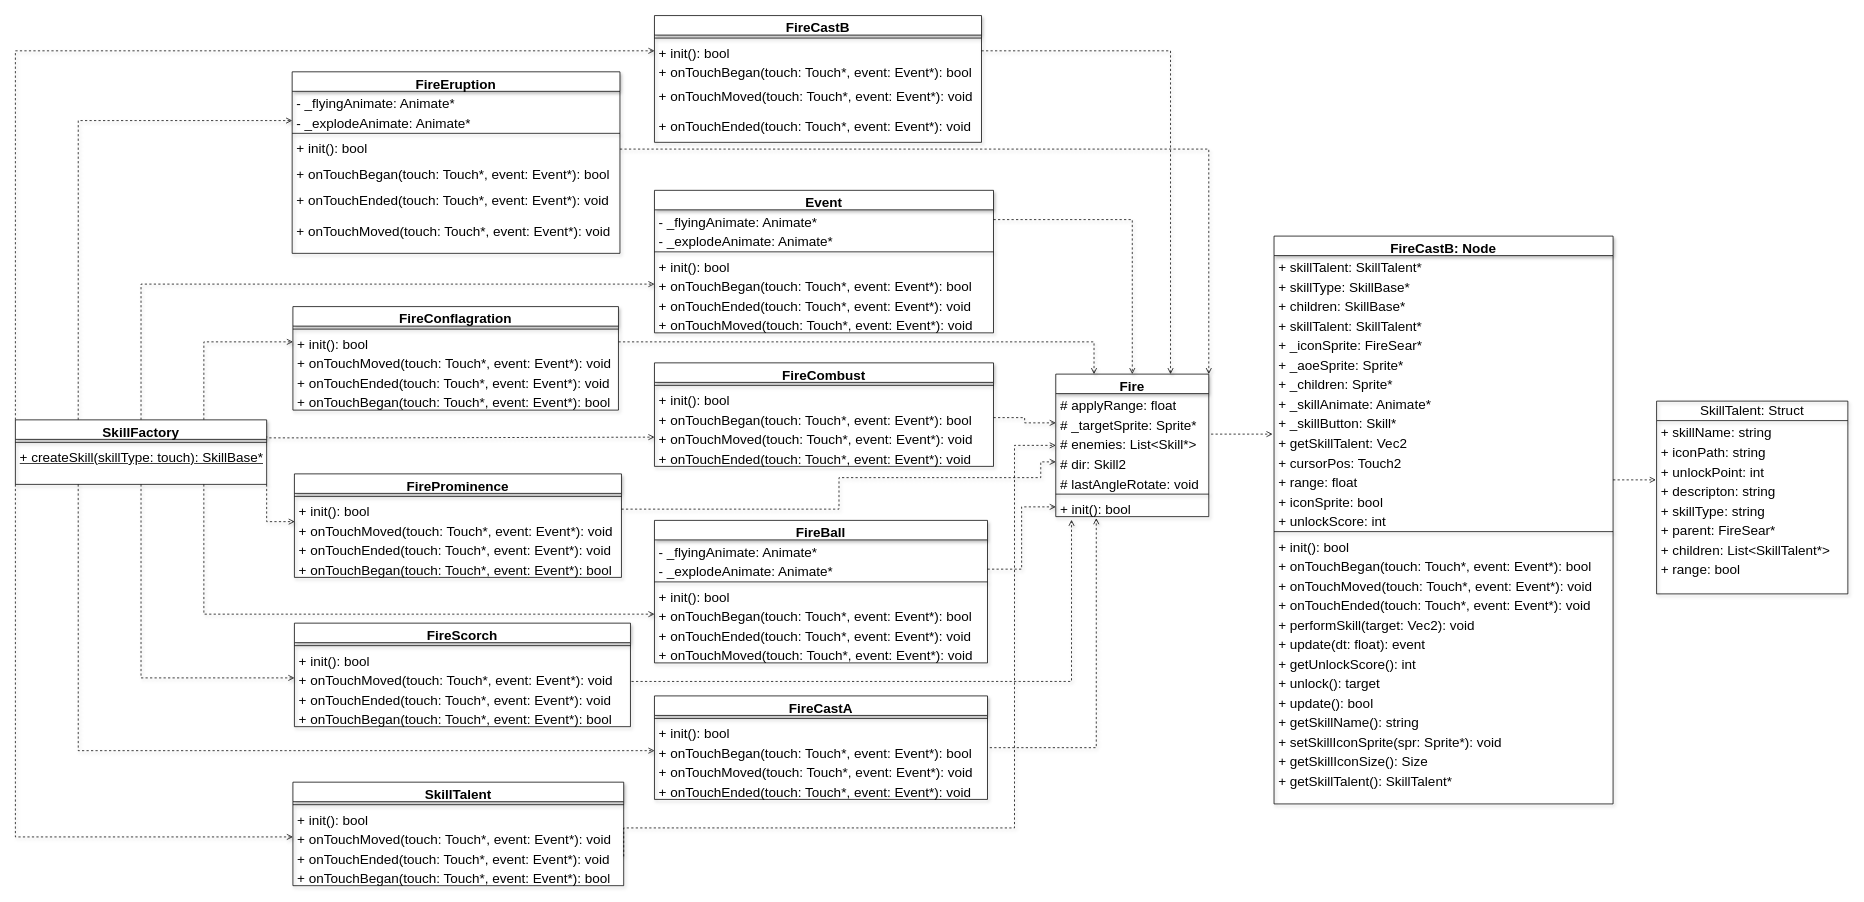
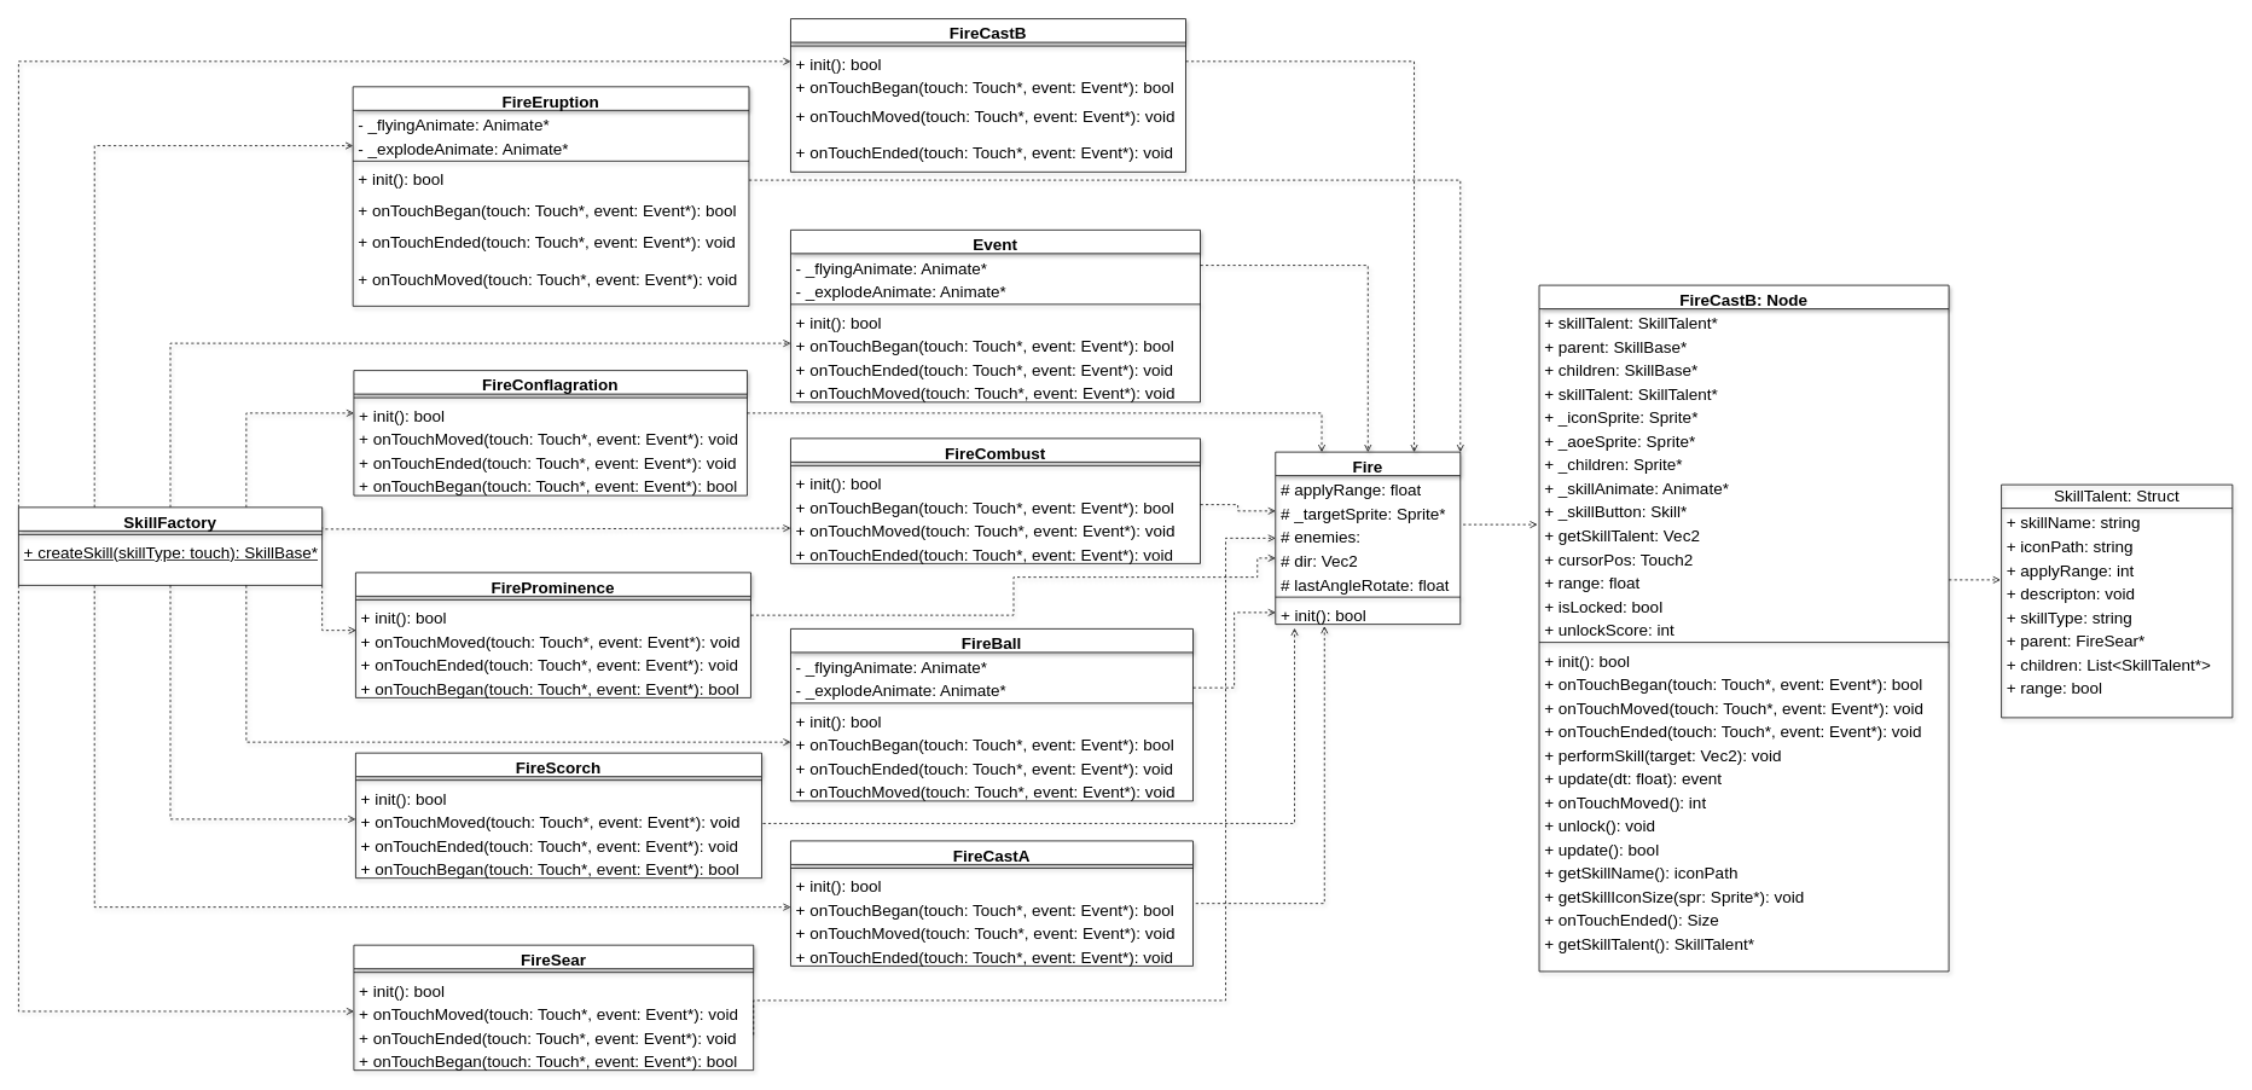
- <mxCell id="4" value="&lt;font style=&quot;font-size: 18px;&quot;&gt;+ skillType: SkillBase*&lt;/font&gt;" style="text;strokeColor=none;fillColor=none;align=left;verticalAlign=top;spacingLeft=4;spacingRight=4;overflow=hidden;rotatable=0;points=[[0,0.5],[1,0.5]];portConstraint=eastwest;whiteSpace=wrap;html=1;shadow=1;fontSize=18;" parent="2" vertex="1"><mxGeometry y="52" width="452" height="26" as="geometry" /></mxCell>
+ <mxCell id="4" value="&lt;font style=&quot;font-size: 18px;&quot;&gt;+ parent: SkillBase*&lt;/font&gt;" style="text;strokeColor=none;fillColor=none;align=left;verticalAlign=top;spacingLeft=4;spacingRight=4;overflow=hidden;rotatable=0;points=[[0,0.5],[1,0.5]];portConstraint=eastwest;whiteSpace=wrap;html=1;shadow=1;fontSize=18;" parent="2" vertex="1"><mxGeometry y="52" width="452" height="26" as="geometry" /></mxCell>
- <mxCell id="7" value="&lt;font style=&quot;font-size: 18px;&quot;&gt;+ _iconSprite: FireSear*&lt;/font&gt;" style="text;strokeColor=none;fillColor=none;align=left;verticalAlign=top;spacingLeft=4;spacingRight=4;overflow=hidden;rotatable=0;points=[[0,0.5],[1,0.5]];portConstraint=eastwest;whiteSpace=wrap;html=1;shadow=1;fontSize=18;" parent="2" vertex="1"><mxGeometry y="130" width="452" height="26" as="geometry" /></mxCell>
+ <mxCell id="7" value="&lt;font style=&quot;font-size: 18px;&quot;&gt;+ _iconSprite: Sprite*&lt;/font&gt;" style="text;strokeColor=none;fillColor=none;align=left;verticalAlign=top;spacingLeft=4;spacingRight=4;overflow=hidden;rotatable=0;points=[[0,0.5],[1,0.5]];portConstraint=eastwest;whiteSpace=wrap;html=1;shadow=1;fontSize=18;" parent="2" vertex="1"><mxGeometry y="130" width="452" height="26" as="geometry" /></mxCell>
- <mxCell id="43" value="&lt;font style=&quot;font-size: 18px;&quot;&gt;# enemies: List&amp;lt;Skill*&amp;gt;&lt;/font&gt;" style="text;strokeColor=none;fillColor=none;align=left;verticalAlign=top;spacingLeft=4;spacingRight=4;overflow=hidden;rotatable=0;points=[[0,0.5],[1,0.5]];portConstraint=eastwest;whiteSpace=wrap;html=1;shadow=1;fontSize=18;" parent="40" vertex="1"><mxGeometry y="78" width="204" height="26" as="geometry" /></mxCell>
+ <mxCell id="43" value="&lt;font style=&quot;font-size: 18px;&quot;&gt;# enemies: List&amp;lt;Enemy*&amp;gt;&lt;/font&gt;" style="text;strokeColor=none;fillColor=none;align=left;verticalAlign=top;spacingLeft=4;spacingRight=4;overflow=hidden;rotatable=0;points=[[0,0.5],[1,0.5]];portConstraint=eastwest;whiteSpace=wrap;html=1;shadow=1;fontSize=18;" parent="40" vertex="1"><mxGeometry y="78" width="204" height="26" as="geometry" /></mxCell>
- <mxCell id="44" value="&lt;font style=&quot;font-size: 18px;&quot;&gt;# dir: Skill2&lt;/font&gt;" style="text;strokeColor=none;fillColor=none;align=left;verticalAlign=top;spacingLeft=4;spacingRight=4;overflow=hidden;rotatable=0;points=[[0,0.5],[1,0.5]];portConstraint=eastwest;whiteSpace=wrap;html=1;shadow=1;fontSize=18;" parent="40" vertex="1"><mxGeometry y="104" width="204" height="26" as="geometry" /></mxCell>
+ <mxCell id="44" value="&lt;font style=&quot;font-size: 18px;&quot;&gt;# dir: Vec2&lt;/font&gt;" style="text;strokeColor=none;fillColor=none;align=left;verticalAlign=top;spacingLeft=4;spacingRight=4;overflow=hidden;rotatable=0;points=[[0,0.5],[1,0.5]];portConstraint=eastwest;whiteSpace=wrap;html=1;shadow=1;fontSize=18;" parent="40" vertex="1"><mxGeometry y="104" width="204" height="26" as="geometry" /></mxCell>
- <mxCell id="34" value="&lt;font style=&quot;font-size: 18px;&quot;&gt;+ unlockPoint: int&lt;/font&gt;" style="text;strokeColor=none;fillColor=none;align=left;verticalAlign=top;spacingLeft=4;spacingRight=4;overflow=hidden;rotatable=0;points=[[0,0.5],[1,0.5]];portConstraint=eastwest;whiteSpace=wrap;html=1;shadow=1;fontSize=18;" parent="31" vertex="1"><mxGeometry y="78" width="255" height="26" as="geometry" /></mxCell>
+ <mxCell id="34" value="&lt;font style=&quot;font-size: 18px;&quot;&gt;+ applyRange: int&lt;/font&gt;" style="text;strokeColor=none;fillColor=none;align=left;verticalAlign=top;spacingLeft=4;spacingRight=4;overflow=hidden;rotatable=0;points=[[0,0.5],[1,0.5]];portConstraint=eastwest;whiteSpace=wrap;html=1;shadow=1;fontSize=18;" parent="31" vertex="1"><mxGeometry y="78" width="255" height="26" as="geometry" /></mxCell>
- <mxCell id="35" value="&lt;font style=&quot;font-size: 18px;&quot;&gt;+ descripton: string&lt;/font&gt;" style="text;strokeColor=none;fillColor=none;align=left;verticalAlign=top;spacingLeft=4;spacingRight=4;overflow=hidden;rotatable=0;points=[[0,0.5],[1,0.5]];portConstraint=eastwest;whiteSpace=wrap;html=1;shadow=1;fontSize=18;" parent="31" vertex="1"><mxGeometry y="104" width="255" height="26" as="geometry" /></mxCell>
+ <mxCell id="35" value="&lt;font style=&quot;font-size: 18px;&quot;&gt;+ descripton: void&lt;/font&gt;" style="text;strokeColor=none;fillColor=none;align=left;verticalAlign=top;spacingLeft=4;spacingRight=4;overflow=hidden;rotatable=0;points=[[0,0.5],[1,0.5]];portConstraint=eastwest;whiteSpace=wrap;html=1;shadow=1;fontSize=18;" parent="31" vertex="1"><mxGeometry y="104" width="255" height="26" as="geometry" /></mxCell>
- <mxCell id="45" value="&lt;font style=&quot;font-size: 18px;&quot;&gt;# lastAngleRotate: void&lt;/font&gt;" style="text;strokeColor=none;fillColor=none;align=left;verticalAlign=top;spacingLeft=4;spacingRight=4;overflow=hidden;rotatable=0;points=[[0,0.5],[1,0.5]];portConstraint=eastwest;whiteSpace=wrap;html=1;shadow=1;fontSize=18;" parent="40" vertex="1"><mxGeometry y="130" width="204" height="26" as="geometry" /></mxCell>
+ <mxCell id="45" value="&lt;font style=&quot;font-size: 18px;&quot;&gt;# lastAngleRotate: float&lt;/font&gt;" style="text;strokeColor=none;fillColor=none;align=left;verticalAlign=top;spacingLeft=4;spacingRight=4;overflow=hidden;rotatable=0;points=[[0,0.5],[1,0.5]];portConstraint=eastwest;whiteSpace=wrap;html=1;shadow=1;fontSize=18;" parent="40" vertex="1"><mxGeometry y="130" width="204" height="26" as="geometry" /></mxCell>
- <mxCell id="15" value="&lt;font style=&quot;font-size: 18px;&quot;&gt;+ iconSprite: bool&lt;/font&gt;" style="text;strokeColor=none;fillColor=none;align=left;verticalAlign=top;spacingLeft=4;spacingRight=4;overflow=hidden;rotatable=0;points=[[0,0.5],[1,0.5]];portConstraint=eastwest;whiteSpace=wrap;html=1;shadow=1;fontSize=18;" parent="2" vertex="1"><mxGeometry y="338" width="452" height="26" as="geometry" /></mxCell>
+ <mxCell id="15" value="&lt;font style=&quot;font-size: 18px;&quot;&gt;+ isLocked: bool&lt;/font&gt;" style="text;strokeColor=none;fillColor=none;align=left;verticalAlign=top;spacingLeft=4;spacingRight=4;overflow=hidden;rotatable=0;points=[[0,0.5],[1,0.5]];portConstraint=eastwest;whiteSpace=wrap;html=1;shadow=1;fontSize=18;" parent="2" vertex="1"><mxGeometry y="338" width="452" height="26" as="geometry" /></mxCell>
- <mxCell id="24" value="&lt;font style=&quot;font-size: 18px;&quot;&gt;+ getUnlockScore(): int&lt;/font&gt;" style="text;strokeColor=none;fillColor=none;align=left;verticalAlign=top;spacingLeft=4;spacingRight=4;overflow=hidden;rotatable=0;points=[[0,0.5],[1,0.5]];portConstraint=eastwest;whiteSpace=wrap;html=1;shadow=1;fontSize=18;" parent="2" vertex="1"><mxGeometry y="554" width="452" height="26" as="geometry" /></mxCell>
+ <mxCell id="24" value="&lt;font style=&quot;font-size: 18px;&quot;&gt;+ onTouchMoved(): int&lt;/font&gt;" style="text;strokeColor=none;fillColor=none;align=left;verticalAlign=top;spacingLeft=4;spacingRight=4;overflow=hidden;rotatable=0;points=[[0,0.5],[1,0.5]];portConstraint=eastwest;whiteSpace=wrap;html=1;shadow=1;fontSize=18;" parent="2" vertex="1"><mxGeometry y="554" width="452" height="26" as="geometry" /></mxCell>
- <mxCell id="25" value="&lt;font style=&quot;font-size: 18px;&quot;&gt;+ unlock(): target&lt;/font&gt;" style="text;strokeColor=none;fillColor=none;align=left;verticalAlign=top;spacingLeft=4;spacingRight=4;overflow=hidden;rotatable=0;points=[[0,0.5],[1,0.5]];portConstraint=eastwest;whiteSpace=wrap;html=1;shadow=1;fontSize=18;" parent="2" vertex="1"><mxGeometry y="580" width="452" height="26" as="geometry" /></mxCell>
+ <mxCell id="25" value="&lt;font style=&quot;font-size: 18px;&quot;&gt;+ unlock(): void&lt;/font&gt;" style="text;strokeColor=none;fillColor=none;align=left;verticalAlign=top;spacingLeft=4;spacingRight=4;overflow=hidden;rotatable=0;points=[[0,0.5],[1,0.5]];portConstraint=eastwest;whiteSpace=wrap;html=1;shadow=1;fontSize=18;" parent="2" vertex="1"><mxGeometry y="580" width="452" height="26" as="geometry" /></mxCell>
- <mxCell id="27" value="&lt;font style=&quot;font-size: 18px;&quot;&gt;+ getSkillName(): string&lt;/font&gt;" style="text;strokeColor=none;fillColor=none;align=left;verticalAlign=top;spacingLeft=4;spacingRight=4;overflow=hidden;rotatable=0;points=[[0,0.5],[1,0.5]];portConstraint=eastwest;whiteSpace=wrap;html=1;shadow=1;fontSize=18;" parent="2" vertex="1"><mxGeometry y="632" width="452" height="26" as="geometry" /></mxCell>
+ <mxCell id="27" value="&lt;font style=&quot;font-size: 18px;&quot;&gt;+ getSkillName(): iconPath&lt;/font&gt;" style="text;strokeColor=none;fillColor=none;align=left;verticalAlign=top;spacingLeft=4;spacingRight=4;overflow=hidden;rotatable=0;points=[[0,0.5],[1,0.5]];portConstraint=eastwest;whiteSpace=wrap;html=1;shadow=1;fontSize=18;" parent="2" vertex="1"><mxGeometry y="632" width="452" height="26" as="geometry" /></mxCell>
- <mxCell id="28" value="&lt;font style=&quot;font-size: 18px;&quot;&gt;+ setSkillIconSprite(spr: Sprite*): void&lt;/font&gt;" style="text;strokeColor=none;fillColor=none;align=left;verticalAlign=top;spacingLeft=4;spacingRight=4;overflow=hidden;rotatable=0;points=[[0,0.5],[1,0.5]];portConstraint=eastwest;whiteSpace=wrap;html=1;shadow=1;fontSize=18;" parent="2" vertex="1"><mxGeometry y="658" width="452" height="26" as="geometry" /></mxCell>
+ <mxCell id="28" value="&lt;font style=&quot;font-size: 18px;&quot;&gt;+ getSkillIconSize(spr: Sprite*): void&lt;/font&gt;" style="text;strokeColor=none;fillColor=none;align=left;verticalAlign=top;spacingLeft=4;spacingRight=4;overflow=hidden;rotatable=0;points=[[0,0.5],[1,0.5]];portConstraint=eastwest;whiteSpace=wrap;html=1;shadow=1;fontSize=18;" parent="2" vertex="1"><mxGeometry y="658" width="452" height="26" as="geometry" /></mxCell>
- <mxCell id="29" value="&lt;font style=&quot;font-size: 18px;&quot;&gt;+ getSkillIconSize(): Size&lt;/font&gt;" style="text;strokeColor=none;fillColor=none;align=left;verticalAlign=top;spacingLeft=4;spacingRight=4;overflow=hidden;rotatable=0;points=[[0,0.5],[1,0.5]];portConstraint=eastwest;whiteSpace=wrap;html=1;shadow=1;fontSize=18;" parent="2" vertex="1"><mxGeometry y="684" width="452" height="26" as="geometry" /></mxCell>
+ <mxCell id="29" value="&lt;font style=&quot;font-size: 18px;&quot;&gt;+ onTouchEnded(): Size&lt;/font&gt;" style="text;strokeColor=none;fillColor=none;align=left;verticalAlign=top;spacingLeft=4;spacingRight=4;overflow=hidden;rotatable=0;points=[[0,0.5],[1,0.5]];portConstraint=eastwest;whiteSpace=wrap;html=1;shadow=1;fontSize=18;" parent="2" vertex="1"><mxGeometry y="684" width="452" height="26" as="geometry" /></mxCell>
- <mxCell id="108" value="&lt;font style=&quot;font-size: 18px;&quot;&gt;SkillTalent&lt;/font&gt;" style="swimlane;fontStyle=1;align=center;verticalAlign=top;childLayout=stackLayout;horizontal=1;startSize=26;horizontalStack=0;resizeParent=1;resizeParentMax=0;resizeLast=0;collapsible=1;marginBottom=0;whiteSpace=wrap;html=1;shadow=1;fontSize=18;" parent="1" vertex="1"><mxGeometry x="390" y="1042" width="441" height="138" as="geometry" /></mxCell>
+ <mxCell id="108" value="&lt;font style=&quot;font-size: 18px;&quot;&gt;FireSear&lt;/font&gt;" style="swimlane;fontStyle=1;align=center;verticalAlign=top;childLayout=stackLayout;horizontal=1;startSize=26;horizontalStack=0;resizeParent=1;resizeParentMax=0;resizeLast=0;collapsible=1;marginBottom=0;whiteSpace=wrap;html=1;shadow=1;fontSize=18;" parent="1" vertex="1"><mxGeometry x="390" y="1042" width="441" height="138" as="geometry" /></mxCell>
